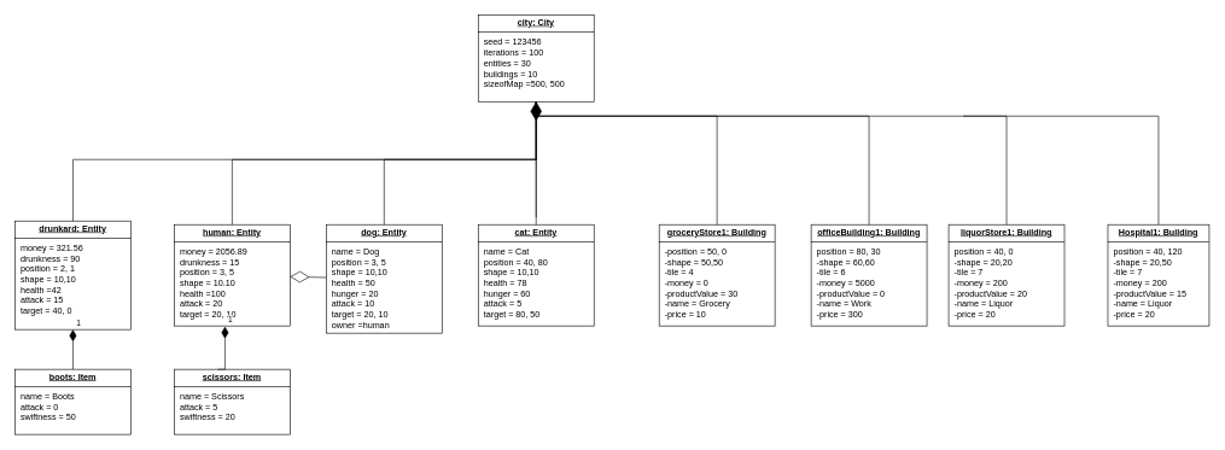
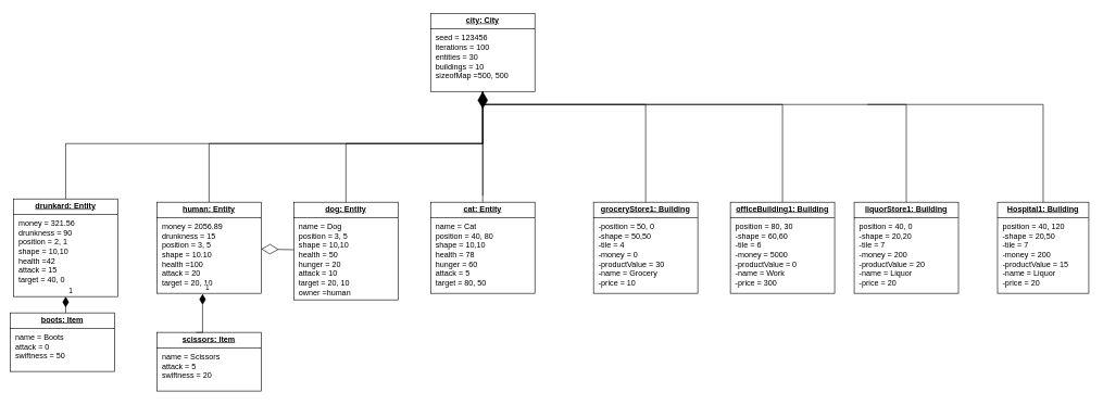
- <mxCell id="7" value="&lt;p style=&quot;margin: 4px 0px 0px; text-align: center; text-decoration: underline;&quot;&gt;&lt;b&gt;boots: Item&lt;/b&gt;&lt;/p&gt;&lt;hr size=&quot;1&quot; style=&quot;border-style:solid;&quot;&gt;&lt;p style=&quot;margin:0px;margin-left:8px;&quot;&gt;name = Boots&lt;/p&gt;&lt;p style=&quot;margin:0px;margin-left:8px;&quot;&gt;attack = 0&lt;/p&gt;&lt;p style=&quot;margin:0px;margin-left:8px;&quot;&gt;swiftness = 50&lt;/p&gt;" style="verticalAlign=top;align=left;overflow=fill;html=1;whiteSpace=wrap;" vertex="1" parent="1"><mxGeometry x="20" y="510" width="160" height="90" as="geometry" /></mxCell>
+ <mxCell id="7" value="&lt;p style=&quot;margin: 4px 0px 0px; text-align: center; text-decoration: underline;&quot;&gt;&lt;b&gt;boots: Item&lt;/b&gt;&lt;/p&gt;&lt;hr size=&quot;1&quot; style=&quot;border-style:solid;&quot;&gt;&lt;p style=&quot;margin:0px;margin-left:8px;&quot;&gt;name = Boots&lt;/p&gt;&lt;p style=&quot;margin:0px;margin-left:8px;&quot;&gt;attack = 0&lt;/p&gt;&lt;p style=&quot;margin:0px;margin-left:8px;&quot;&gt;swiftness = 50&lt;/p&gt;" style="verticalAlign=top;align=left;overflow=fill;html=1;whiteSpace=wrap;" vertex="1" parent="1"><mxGeometry x="15" y="480" width="160" height="90" as="geometry" /></mxCell>
